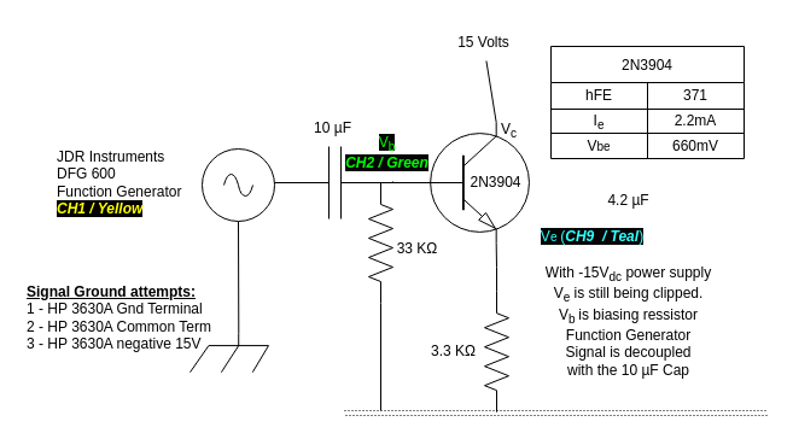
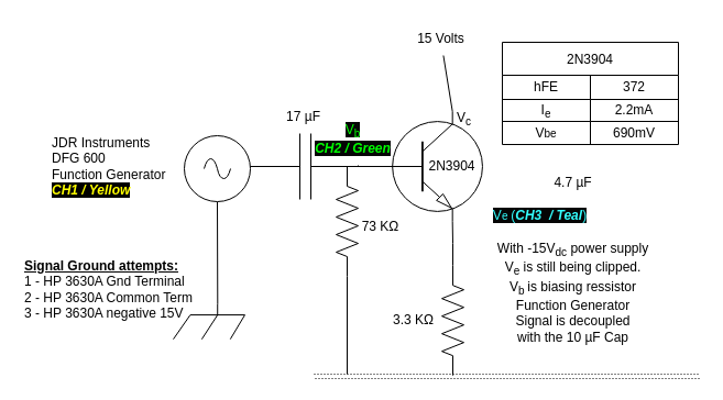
- <mxCell id="17" value="371" style="shape=partialRectangle;html=1;whiteSpace=wrap;connectable=0;strokeColor=inherit;overflow=hidden;fillColor=none;top=0;left=0;bottom=0;right=0;pointerEvents=1;dashed=1;strokeWidth=1;" parent="15" vertex="1"><mxGeometry x="80" width="80" height="22" as="geometry"><mxRectangle width="80" height="22" as="alternateBounds" /></mxGeometry></mxCell>
+ <mxCell id="17" value="372" style="shape=partialRectangle;html=1;whiteSpace=wrap;connectable=0;strokeColor=inherit;overflow=hidden;fillColor=none;top=0;left=0;bottom=0;right=0;pointerEvents=1;dashed=1;strokeWidth=1;" parent="15" vertex="1"><mxGeometry x="80" width="80" height="22" as="geometry"><mxRectangle width="80" height="22" as="alternateBounds" /></mxGeometry></mxCell>
- <mxCell id="33" value="10 µF" style="text;html=1;align=center;verticalAlign=middle;resizable=0;points=[];autosize=1;strokeColor=none;fillColor=none;" parent="1" vertex="1"><mxGeometry x="250" y="91" width="50" height="30" as="geometry" /></mxCell>
+ <mxCell id="33" value="17 µF" style="text;html=1;align=center;verticalAlign=middle;resizable=0;points=[];autosize=1;strokeColor=none;fillColor=none;" parent="1" vertex="1"><mxGeometry x="250" y="91" width="50" height="30" as="geometry" /></mxCell>
- <mxCell id="23" value="660mV" style="shape=partialRectangle;html=1;whiteSpace=wrap;connectable=0;strokeColor=inherit;overflow=hidden;fillColor=none;top=0;left=0;bottom=0;right=0;pointerEvents=1;dashed=1;strokeWidth=1;" parent="21" vertex="1"><mxGeometry x="80" width="80" height="21" as="geometry"><mxRectangle width="80" height="21" as="alternateBounds" /></mxGeometry></mxCell>
+ <mxCell id="23" value="690mV" style="shape=partialRectangle;html=1;whiteSpace=wrap;connectable=0;strokeColor=inherit;overflow=hidden;fillColor=none;top=0;left=0;bottom=0;right=0;pointerEvents=1;dashed=1;strokeWidth=1;" parent="21" vertex="1"><mxGeometry x="80" width="80" height="21" as="geometry"><mxRectangle width="80" height="21" as="alternateBounds" /></mxGeometry></mxCell>
- <mxCell id="9" value="4.2 µF" style="text;html=1;align=center;verticalAlign=middle;resizable=0;points=[];autosize=1;strokeColor=none;fillColor=none;dashed=1;dashPattern=1 2;" parent="1" vertex="1"><mxGeometry x="490" y="151.18" width="60" height="30" as="geometry" /></mxCell>
+ <mxCell id="9" value="4.7 µF" style="text;html=1;align=center;verticalAlign=middle;resizable=0;points=[];autosize=1;strokeColor=none;fillColor=none;dashed=1;dashPattern=1 2;" parent="1" vertex="1"><mxGeometry x="490" y="151.18" width="60" height="30" as="geometry" /></mxCell>
- <mxCell id="24" value="&lt;div style=&quot;text-align: left;&quot;&gt;&lt;font style=&quot;background-color: rgb(5, 5, 5);&quot; color=&quot;#33ffff&quot;&gt;&lt;font style=&quot;&quot;&gt;V&lt;/font&gt;&lt;span style=&quot;font-size: 10px;&quot;&gt;e &lt;/span&gt;&lt;font style=&quot;&quot;&gt;(&lt;b style=&quot;&quot;&gt;&lt;i&gt;CH9&amp;nbsp; / Teal&lt;/i&gt;&lt;/b&gt;)&lt;/font&gt;&lt;/font&gt;&lt;/div&gt;" style="text;html=1;align=center;verticalAlign=middle;resizable=0;points=[];autosize=1;strokeColor=none;fillColor=none;" parent="1" vertex="1"><mxGeometry x="435" y="181" width="110" height="30" as="geometry" /></mxCell>
+ <mxCell id="24" value="&lt;div style=&quot;text-align: left;&quot;&gt;&lt;font style=&quot;background-color: rgb(5, 5, 5);&quot; color=&quot;#33ffff&quot;&gt;&lt;font style=&quot;&quot;&gt;V&lt;/font&gt;&lt;span style=&quot;font-size: 10px;&quot;&gt;e &lt;/span&gt;&lt;font style=&quot;&quot;&gt;(&lt;b style=&quot;&quot;&gt;&lt;i&gt;CH3&amp;nbsp; / Teal&lt;/i&gt;&lt;/b&gt;)&lt;/font&gt;&lt;/font&gt;&lt;/div&gt;" style="text;html=1;align=center;verticalAlign=middle;resizable=0;points=[];autosize=1;strokeColor=none;fillColor=none;" parent="1" vertex="1"><mxGeometry x="435" y="181" width="110" height="30" as="geometry" /></mxCell>
- <mxCell id="31" value="33 KΩ" style="text;html=1;align=center;verticalAlign=middle;resizable=0;points=[];autosize=1;strokeColor=none;fillColor=none;" parent="1" vertex="1"><mxGeometry x="315" y="191" width="60" height="30" as="geometry" /></mxCell>
+ <mxCell id="31" value="73 KΩ" style="text;html=1;align=center;verticalAlign=middle;resizable=0;points=[];autosize=1;strokeColor=none;fillColor=none;" parent="1" vertex="1"><mxGeometry x="315" y="191" width="60" height="30" as="geometry" /></mxCell>
